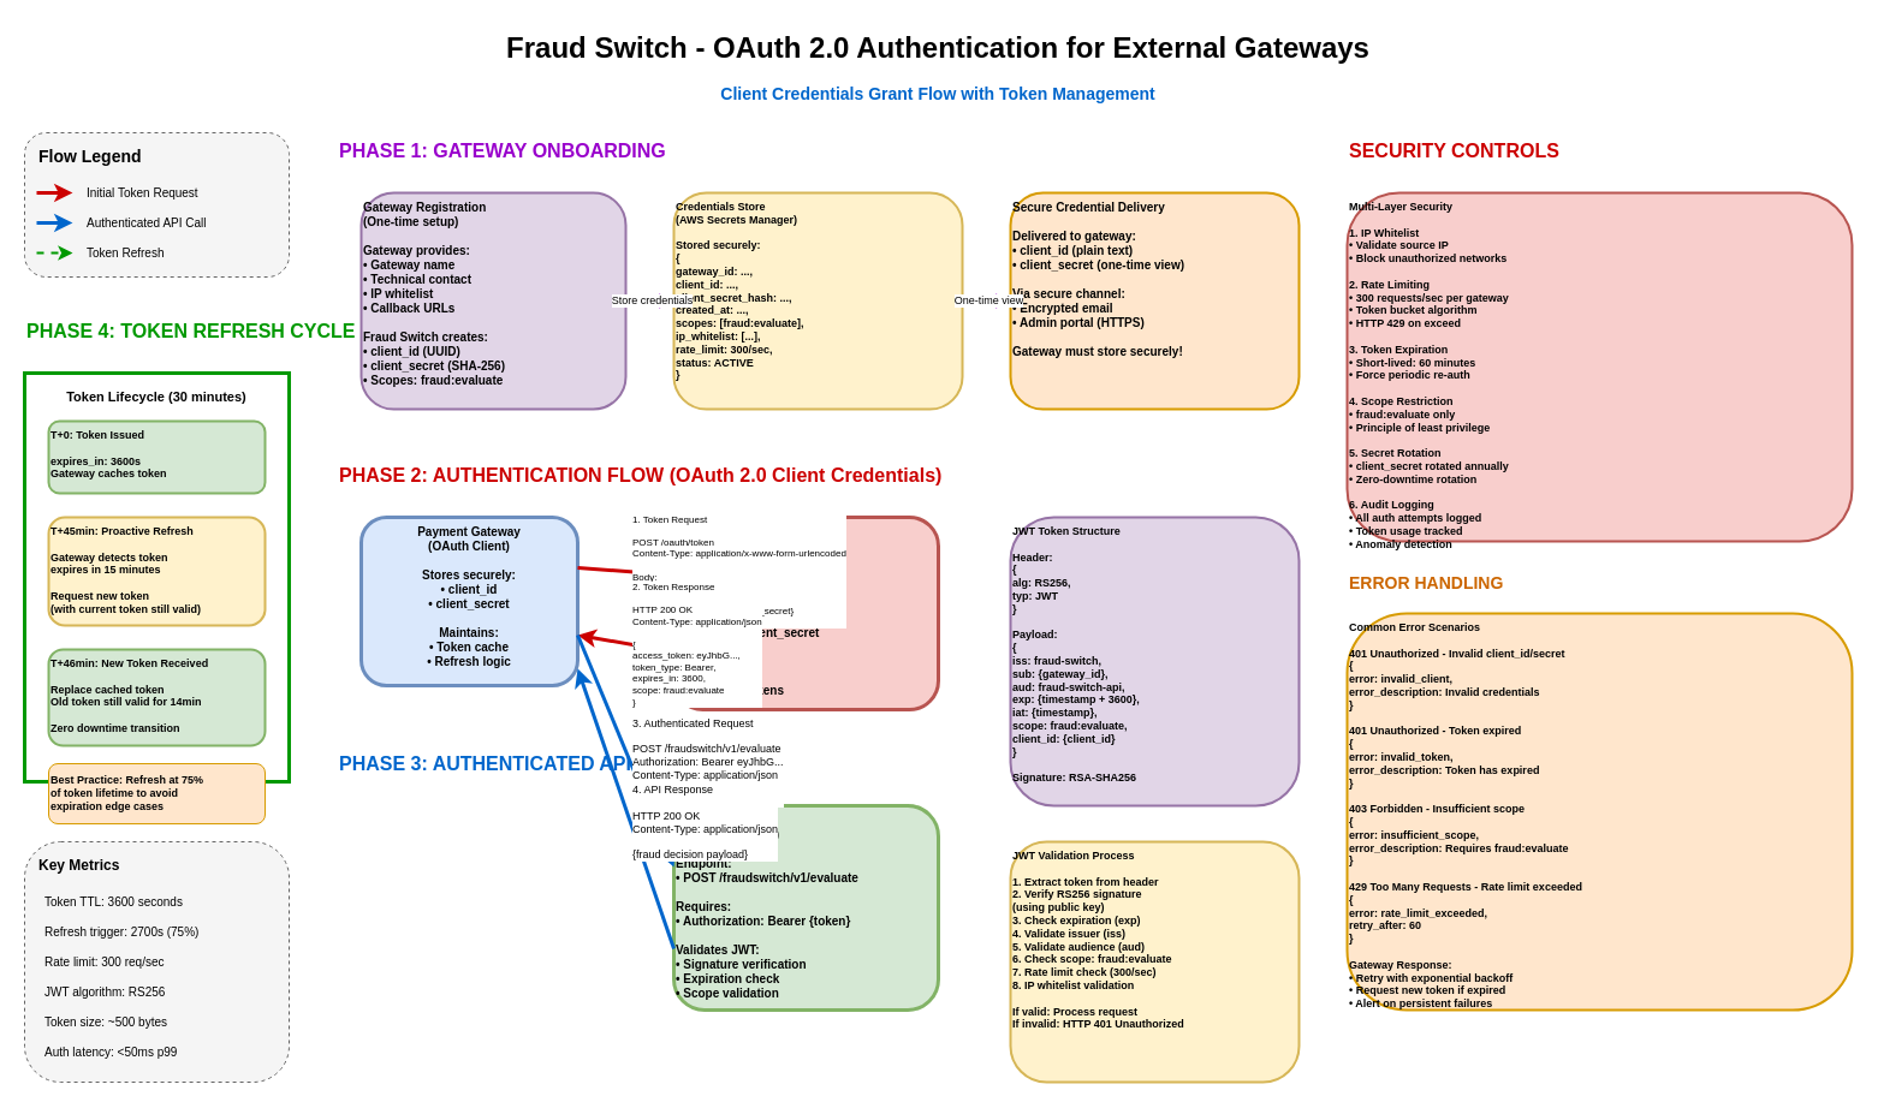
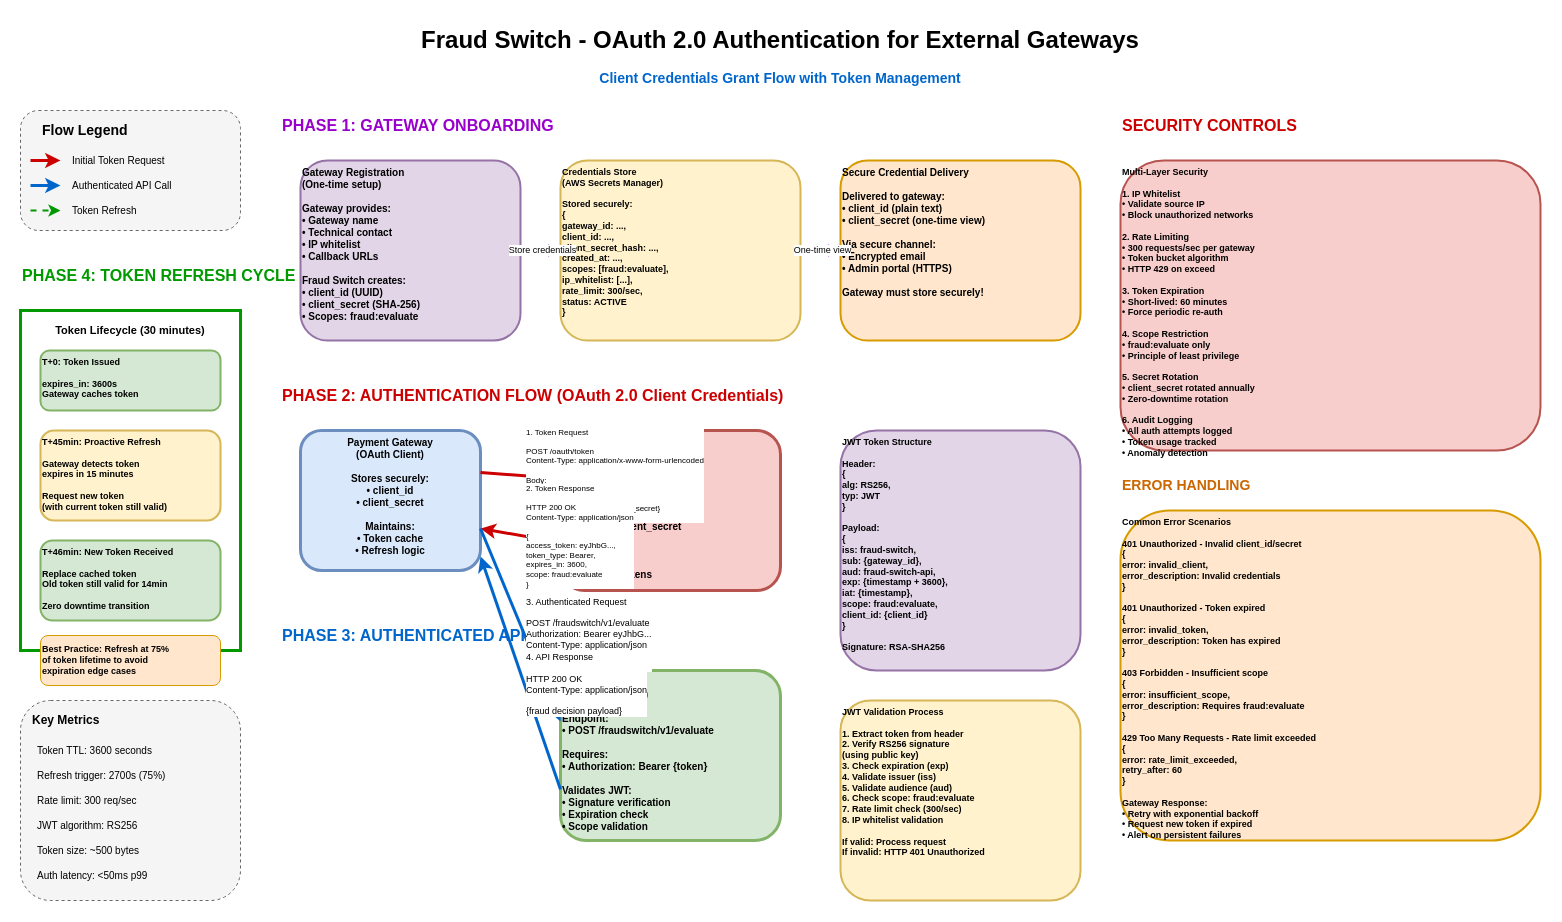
- <mxCell id="5" value="Flow Legend" style="text;html=1;strokeColor=none;fillColor=none;align=left;verticalAlign=middle;whiteSpace=wrap;rounded=0;fontSize=14;fontStyle=1" vertex="1" parent="1"><mxGeometry x="30" y="120" width="150" height="20" as="geometry" /></mxCell>
+ <mxCell id="5" value="Flow Legend" style="text;html=1;strokeColor=none;fillColor=none;align=left;verticalAlign=middle;whiteSpace=wrap;rounded=0;fontSize=14;fontStyle=1" vertex="1" parent="1"><mxGeometry x="40" y="120" width="150" height="20" as="geometry" /></mxCell>
